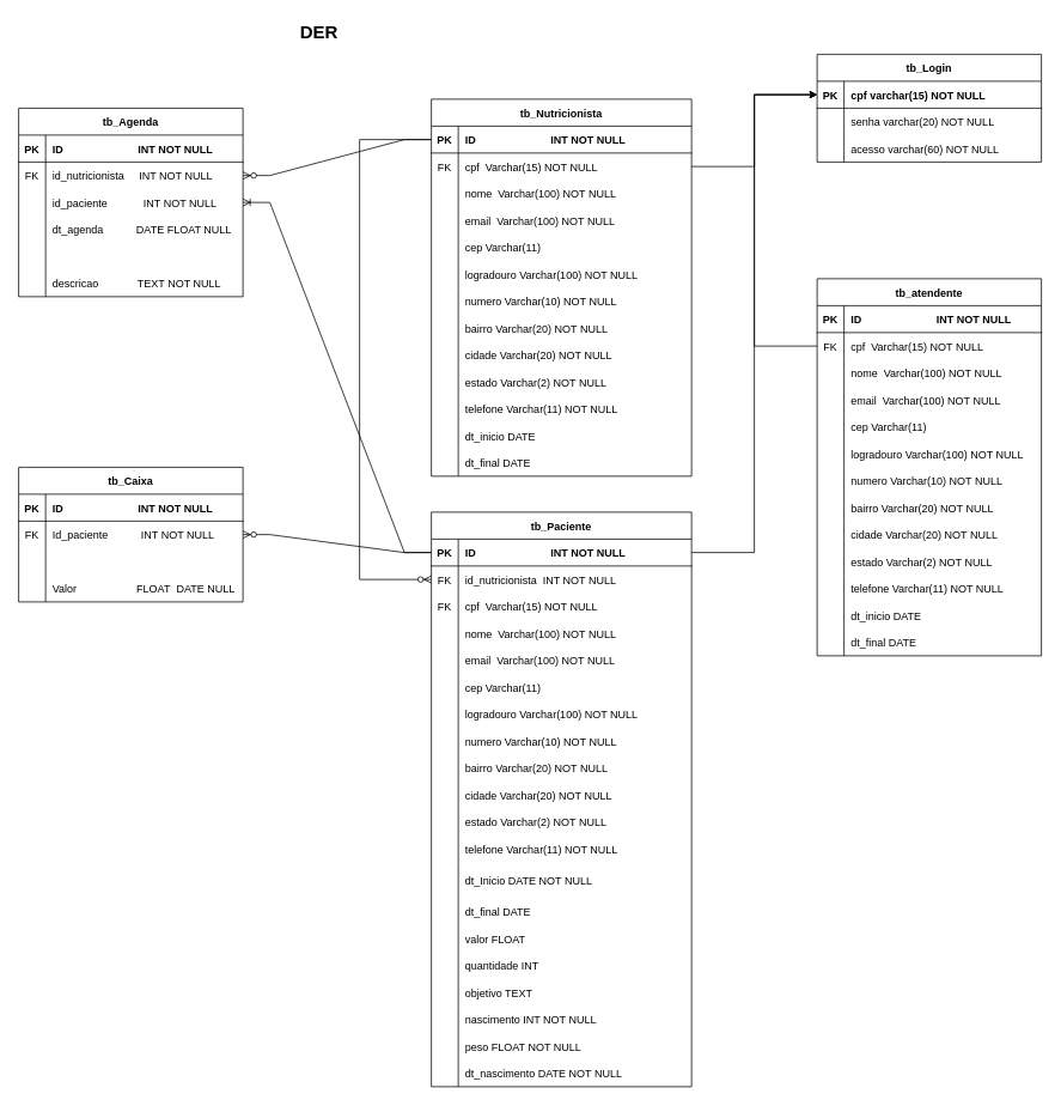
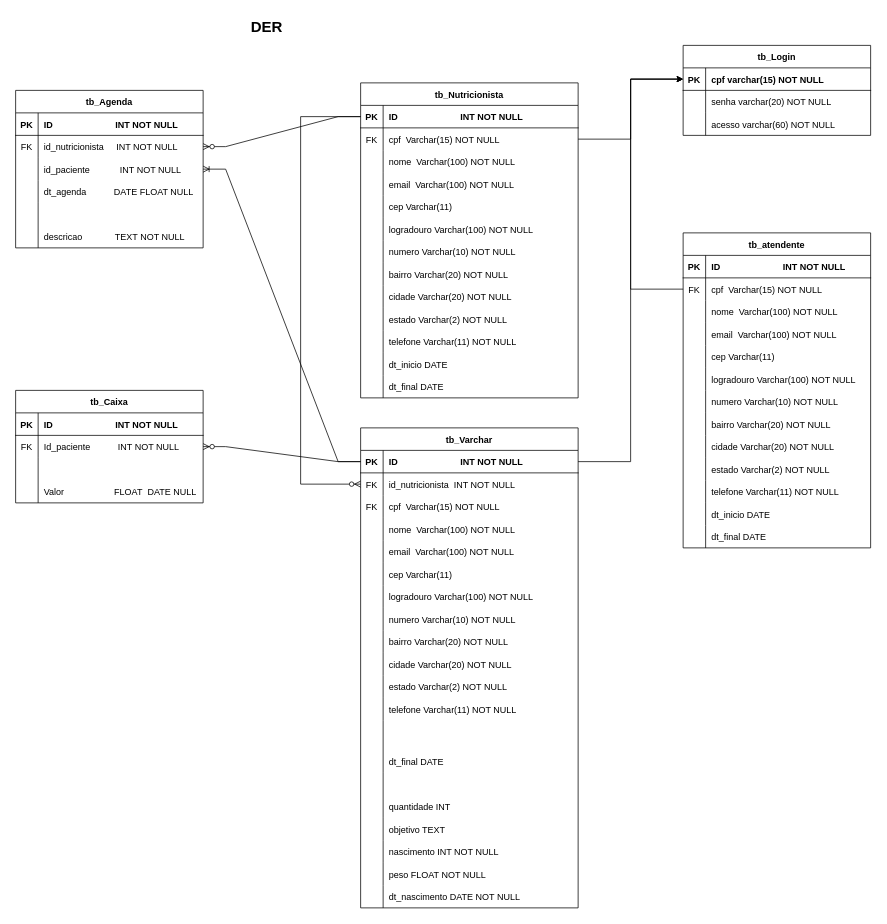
- <mxCell id="116" value="tb_Paciente" style="shape=table;startSize=30;container=1;collapsible=1;childLayout=tableLayout;fixedRows=1;rowLines=0;fontStyle=1;align=center;resizeLast=1;" parent="1" vertex="1"><mxGeometry x="480" y="570" width="290" height="640" as="geometry" /></mxCell>
+ <mxCell id="116" value="tb_Varchar" style="shape=table;startSize=30;container=1;collapsible=1;childLayout=tableLayout;fixedRows=1;rowLines=0;fontStyle=1;align=center;resizeLast=1;" parent="1" vertex="1"><mxGeometry x="480" y="570" width="290" height="640" as="geometry" /></mxCell>
- <mxCell id="155" value="dt_Inicio DATE NOT NULL" style="shape=partialRectangle;overflow=hidden;connectable=0;fillColor=none;top=0;left=0;bottom=0;right=0;align=left;spacingLeft=6;" parent="153" vertex="1"><mxGeometry x="30" width="260" height="40" as="geometry"><mxRectangle width="260" height="40" as="alternateBounds" /></mxGeometry></mxCell>
- <mxCell id="161" value="valor FLOAT" style="shape=partialRectangle;overflow=hidden;connectable=0;fillColor=none;top=0;left=0;bottom=0;right=0;align=left;spacingLeft=6;" vertex="1" parent="159"><mxGeometry x="30" width="260" height="30" as="geometry"><mxRectangle width="260" height="30" as="alternateBounds" /></mxGeometry></mxCell>
